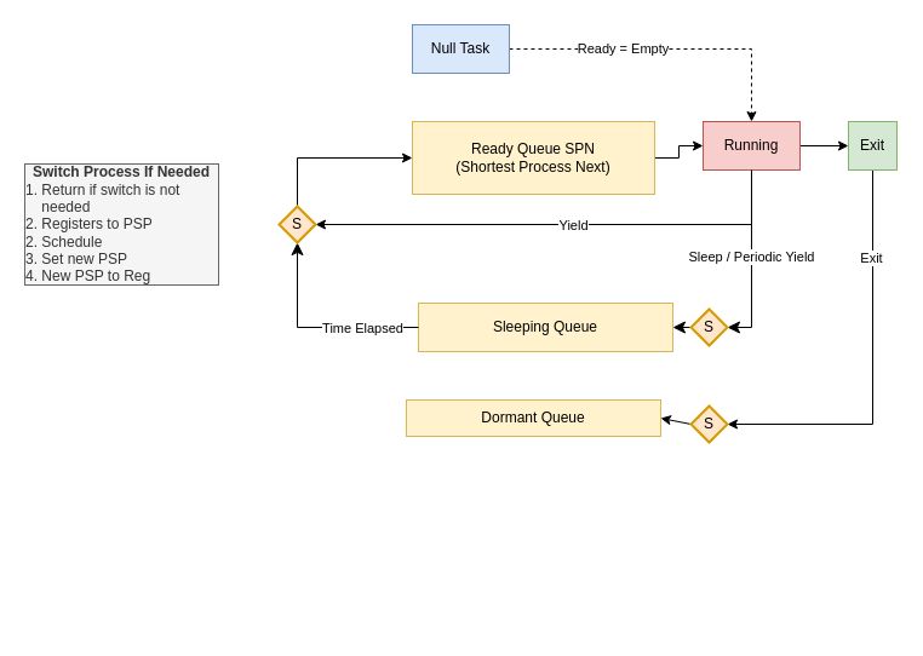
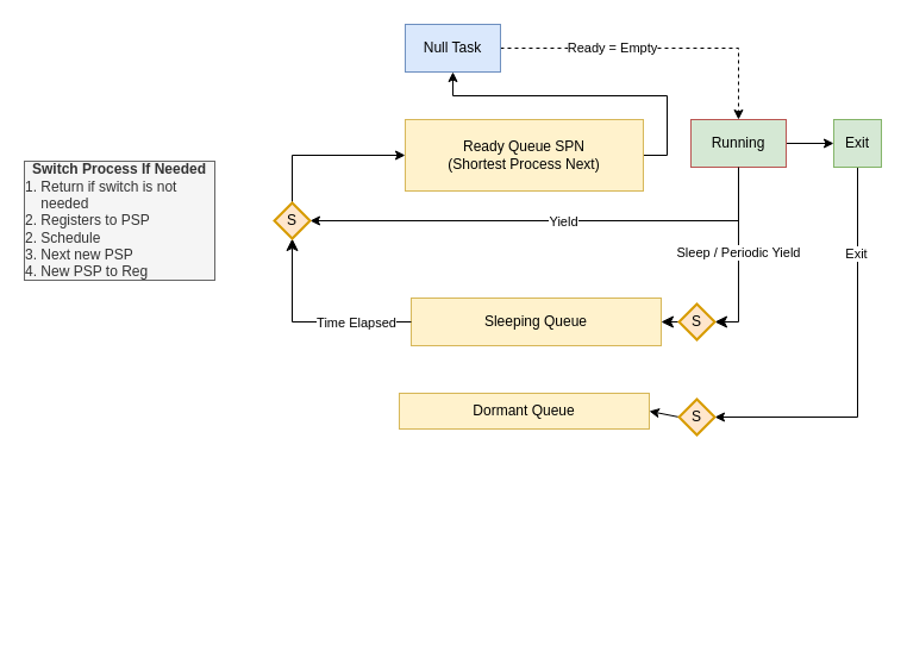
- <mxCell id="2" style="edgeStyle=orthogonalEdgeStyle;rounded=0;orthogonalLoop=1;jettySize=auto;html=1;exitX=1;exitY=0.5;exitDx=0;exitDy=0;" parent="1" source="3" target="7" edge="1"><mxGeometry relative="1" as="geometry" /></mxCell>
+ <mxCell id="2" style="edgeStyle=orthogonalEdgeStyle;rounded=0;orthogonalLoop=1;jettySize=auto;html=1;exitX=1;exitY=0.5;exitDx=0;exitDy=0;" parent="1" source="3" target="11" edge="1"><mxGeometry relative="1" as="geometry" /></mxCell>
- <mxCell id="7" value="Running" style="rounded=0;whiteSpace=wrap;html=1;fillColor=#f8cecc;strokeColor=#b85450;" parent="1" vertex="1"><mxGeometry x="579.97" y="100" width="80" height="40" as="geometry" /></mxCell>
+ <mxCell id="7" value="Running" style="rounded=0;whiteSpace=wrap;html=1;fillColor=#d5e8d4;strokeColor=#b85450;" parent="1" vertex="1"><mxGeometry x="579.97" y="100" width="80" height="40" as="geometry" /></mxCell>
- <mxCell id="21" value="&lt;div&gt;&lt;b&gt;Switch Process If Needed&lt;/b&gt;&lt;/div&gt;&lt;div align=&quot;left&quot;&gt;1. Return if switch is not&amp;nbsp;&amp;nbsp;&amp;nbsp;&amp;nbsp; &amp;nbsp; &amp;nbsp; &amp;nbsp; &amp;nbsp; needed&lt;/div&gt;&lt;div align=&quot;left&quot;&gt;2. Registers to PSP&lt;/div&gt;&lt;div align=&quot;left&quot;&gt;2. Schedule&lt;/div&gt;&lt;div align=&quot;left&quot;&gt;3. Set new PSP&lt;/div&gt;&lt;div align=&quot;left&quot;&gt;4. New PSP to Reg&lt;/div&gt;" style="rounded=0;whiteSpace=wrap;html=1;fillColor=#f5f5f5;fontColor=#333333;strokeColor=#666666;" vertex="1" parent="1"><mxGeometry x="20" y="135" width="160" height="100" as="geometry" /></mxCell>
+ <mxCell id="21" value="&lt;div&gt;&lt;b&gt;Switch Process If Needed&lt;/b&gt;&lt;/div&gt;&lt;div align=&quot;left&quot;&gt;1. Return if switch is not&amp;nbsp;&amp;nbsp;&amp;nbsp;&amp;nbsp; &amp;nbsp; &amp;nbsp; &amp;nbsp; &amp;nbsp; needed&lt;/div&gt;&lt;div align=&quot;left&quot;&gt;2. Registers to PSP&lt;/div&gt;&lt;div align=&quot;left&quot;&gt;2. Schedule&lt;/div&gt;&lt;div align=&quot;left&quot;&gt;3. Next new PSP&lt;/div&gt;&lt;div align=&quot;left&quot;&gt;4. New PSP to Reg&lt;/div&gt;" style="rounded=0;whiteSpace=wrap;html=1;fillColor=#f5f5f5;fontColor=#333333;strokeColor=#666666;" vertex="1" parent="1"><mxGeometry x="20" y="135" width="160" height="100" as="geometry" /></mxCell>
